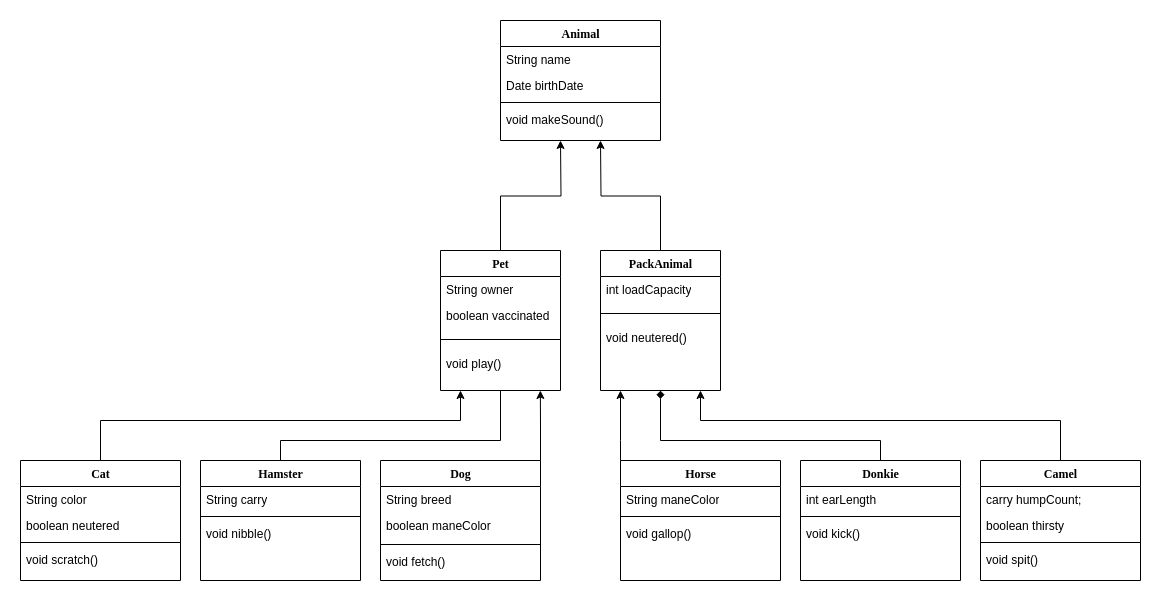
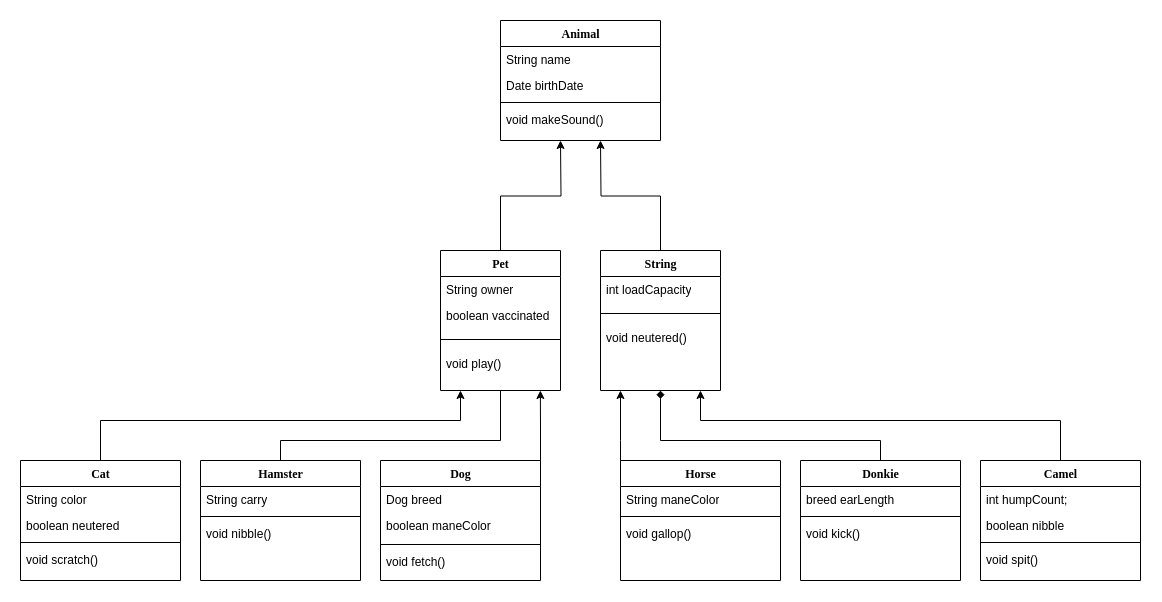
- <mxCell id="14" value="PackAnimal" style="swimlane;html=1;fontStyle=1;align=center;verticalAlign=top;childLayout=stackLayout;horizontal=1;startSize=26;horizontalStack=0;resizeParent=1;resizeLast=0;collapsible=1;marginBottom=0;swimlaneFillColor=#ffffff;rounded=0;shadow=0;comic=0;labelBackgroundColor=none;strokeWidth=1;fillColor=none;fontFamily=Verdana;fontSize=12" parent="1" vertex="1"><mxGeometry x="600" y="250" width="120" height="140" as="geometry" /></mxCell>
+ <mxCell id="14" value="String" style="swimlane;html=1;fontStyle=1;align=center;verticalAlign=top;childLayout=stackLayout;horizontal=1;startSize=26;horizontalStack=0;resizeParent=1;resizeLast=0;collapsible=1;marginBottom=0;swimlaneFillColor=#ffffff;rounded=0;shadow=0;comic=0;labelBackgroundColor=none;strokeWidth=1;fillColor=none;fontFamily=Verdana;fontSize=12" parent="1" vertex="1"><mxGeometry x="600" y="250" width="120" height="140" as="geometry" /></mxCell>
- <mxCell id="20" value="String breed" style="text;html=1;strokeColor=none;fillColor=none;align=left;verticalAlign=top;spacingLeft=4;spacingRight=4;whiteSpace=wrap;overflow=hidden;rotatable=0;points=[[0,0.5],[1,0.5]];portConstraint=eastwest;" parent="19" vertex="1"><mxGeometry y="26" width="160" height="26" as="geometry" /></mxCell>
+ <mxCell id="20" value="Dog breed" style="text;html=1;strokeColor=none;fillColor=none;align=left;verticalAlign=top;spacingLeft=4;spacingRight=4;whiteSpace=wrap;overflow=hidden;rotatable=0;points=[[0,0.5],[1,0.5]];portConstraint=eastwest;" parent="19" vertex="1"><mxGeometry y="26" width="160" height="26" as="geometry" /></mxCell>
- <mxCell id="43" value="int earLength" style="text;html=1;strokeColor=none;fillColor=none;align=left;verticalAlign=top;spacingLeft=4;spacingRight=4;whiteSpace=wrap;overflow=hidden;rotatable=0;points=[[0,0.5],[1,0.5]];portConstraint=eastwest;" parent="42" vertex="1"><mxGeometry y="26" width="160" height="26" as="geometry" /></mxCell>
+ <mxCell id="43" value="breed earLength" style="text;html=1;strokeColor=none;fillColor=none;align=left;verticalAlign=top;spacingLeft=4;spacingRight=4;whiteSpace=wrap;overflow=hidden;rotatable=0;points=[[0,0.5],[1,0.5]];portConstraint=eastwest;" parent="42" vertex="1"><mxGeometry y="26" width="160" height="26" as="geometry" /></mxCell>
- <mxCell id="37" value="carry humpCount;" style="text;html=1;strokeColor=none;fillColor=none;align=left;verticalAlign=top;spacingLeft=4;spacingRight=4;whiteSpace=wrap;overflow=hidden;rotatable=0;points=[[0,0.5],[1,0.5]];portConstraint=eastwest;" parent="36" vertex="1"><mxGeometry y="26" width="160" height="26" as="geometry" /></mxCell>
+ <mxCell id="37" value="int humpCount;" style="text;html=1;strokeColor=none;fillColor=none;align=left;verticalAlign=top;spacingLeft=4;spacingRight=4;whiteSpace=wrap;overflow=hidden;rotatable=0;points=[[0,0.5],[1,0.5]];portConstraint=eastwest;" parent="36" vertex="1"><mxGeometry y="26" width="160" height="26" as="geometry" /></mxCell>
- <mxCell id="38" value="boolean thirsty" style="text;html=1;strokeColor=none;fillColor=none;align=left;verticalAlign=top;spacingLeft=4;spacingRight=4;whiteSpace=wrap;overflow=hidden;rotatable=0;points=[[0,0.5],[1,0.5]];portConstraint=eastwest;" parent="36" vertex="1"><mxGeometry y="52" width="160" height="26" as="geometry" /></mxCell>
+ <mxCell id="38" value="boolean nibble" style="text;html=1;strokeColor=none;fillColor=none;align=left;verticalAlign=top;spacingLeft=4;spacingRight=4;whiteSpace=wrap;overflow=hidden;rotatable=0;points=[[0,0.5],[1,0.5]];portConstraint=eastwest;" parent="36" vertex="1"><mxGeometry y="52" width="160" height="26" as="geometry" /></mxCell>
